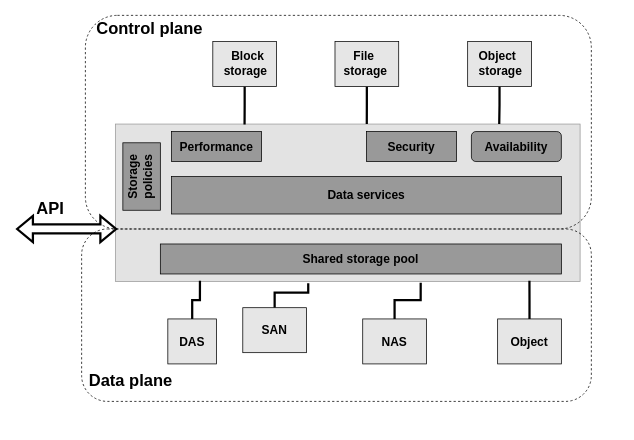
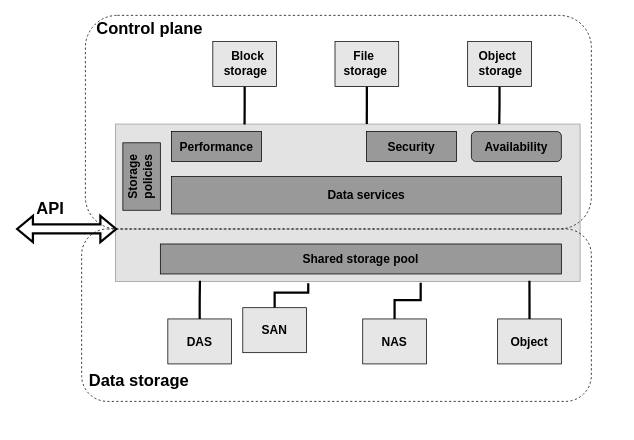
- <mxCell id="16" value="DAS" style="rounded=0;whiteSpace=wrap;html=1;fillColor=#E6E6E6;fontSize=16;fontStyle=1" vertex="1" parent="1"><mxGeometry x="223" y="425" width="65" height="60" as="geometry" /></mxCell>
+ <mxCell id="16" value="DAS" style="rounded=0;whiteSpace=wrap;html=1;fillColor=#E6E6E6;fontSize=16;fontStyle=1" vertex="1" parent="1"><mxGeometry x="223" y="425" width="85" height="60" as="geometry" /></mxCell>
- <mxCell id="24" value="&lt;div style=&quot;font-size: 22px;&quot;&gt;Data plane&lt;/div&gt;" style="text;html=1;strokeColor=none;fillColor=none;spacing=5;spacingTop=-20;whiteSpace=wrap;overflow=hidden;rounded=0;dashed=1;fontSize=22;fontStyle=1" vertex="1" parent="1"><mxGeometry x="113" y="505" width="190" height="60" as="geometry" /></mxCell>
+ <mxCell id="24" value="&lt;div style=&quot;font-size: 22px;&quot;&gt;Data storage&lt;/div&gt;" style="text;html=1;strokeColor=none;fillColor=none;spacing=5;spacingTop=-20;whiteSpace=wrap;overflow=hidden;rounded=0;dashed=1;fontSize=22;fontStyle=1" vertex="1" parent="1"><mxGeometry x="113" y="505" width="190" height="60" as="geometry" /></mxCell>
